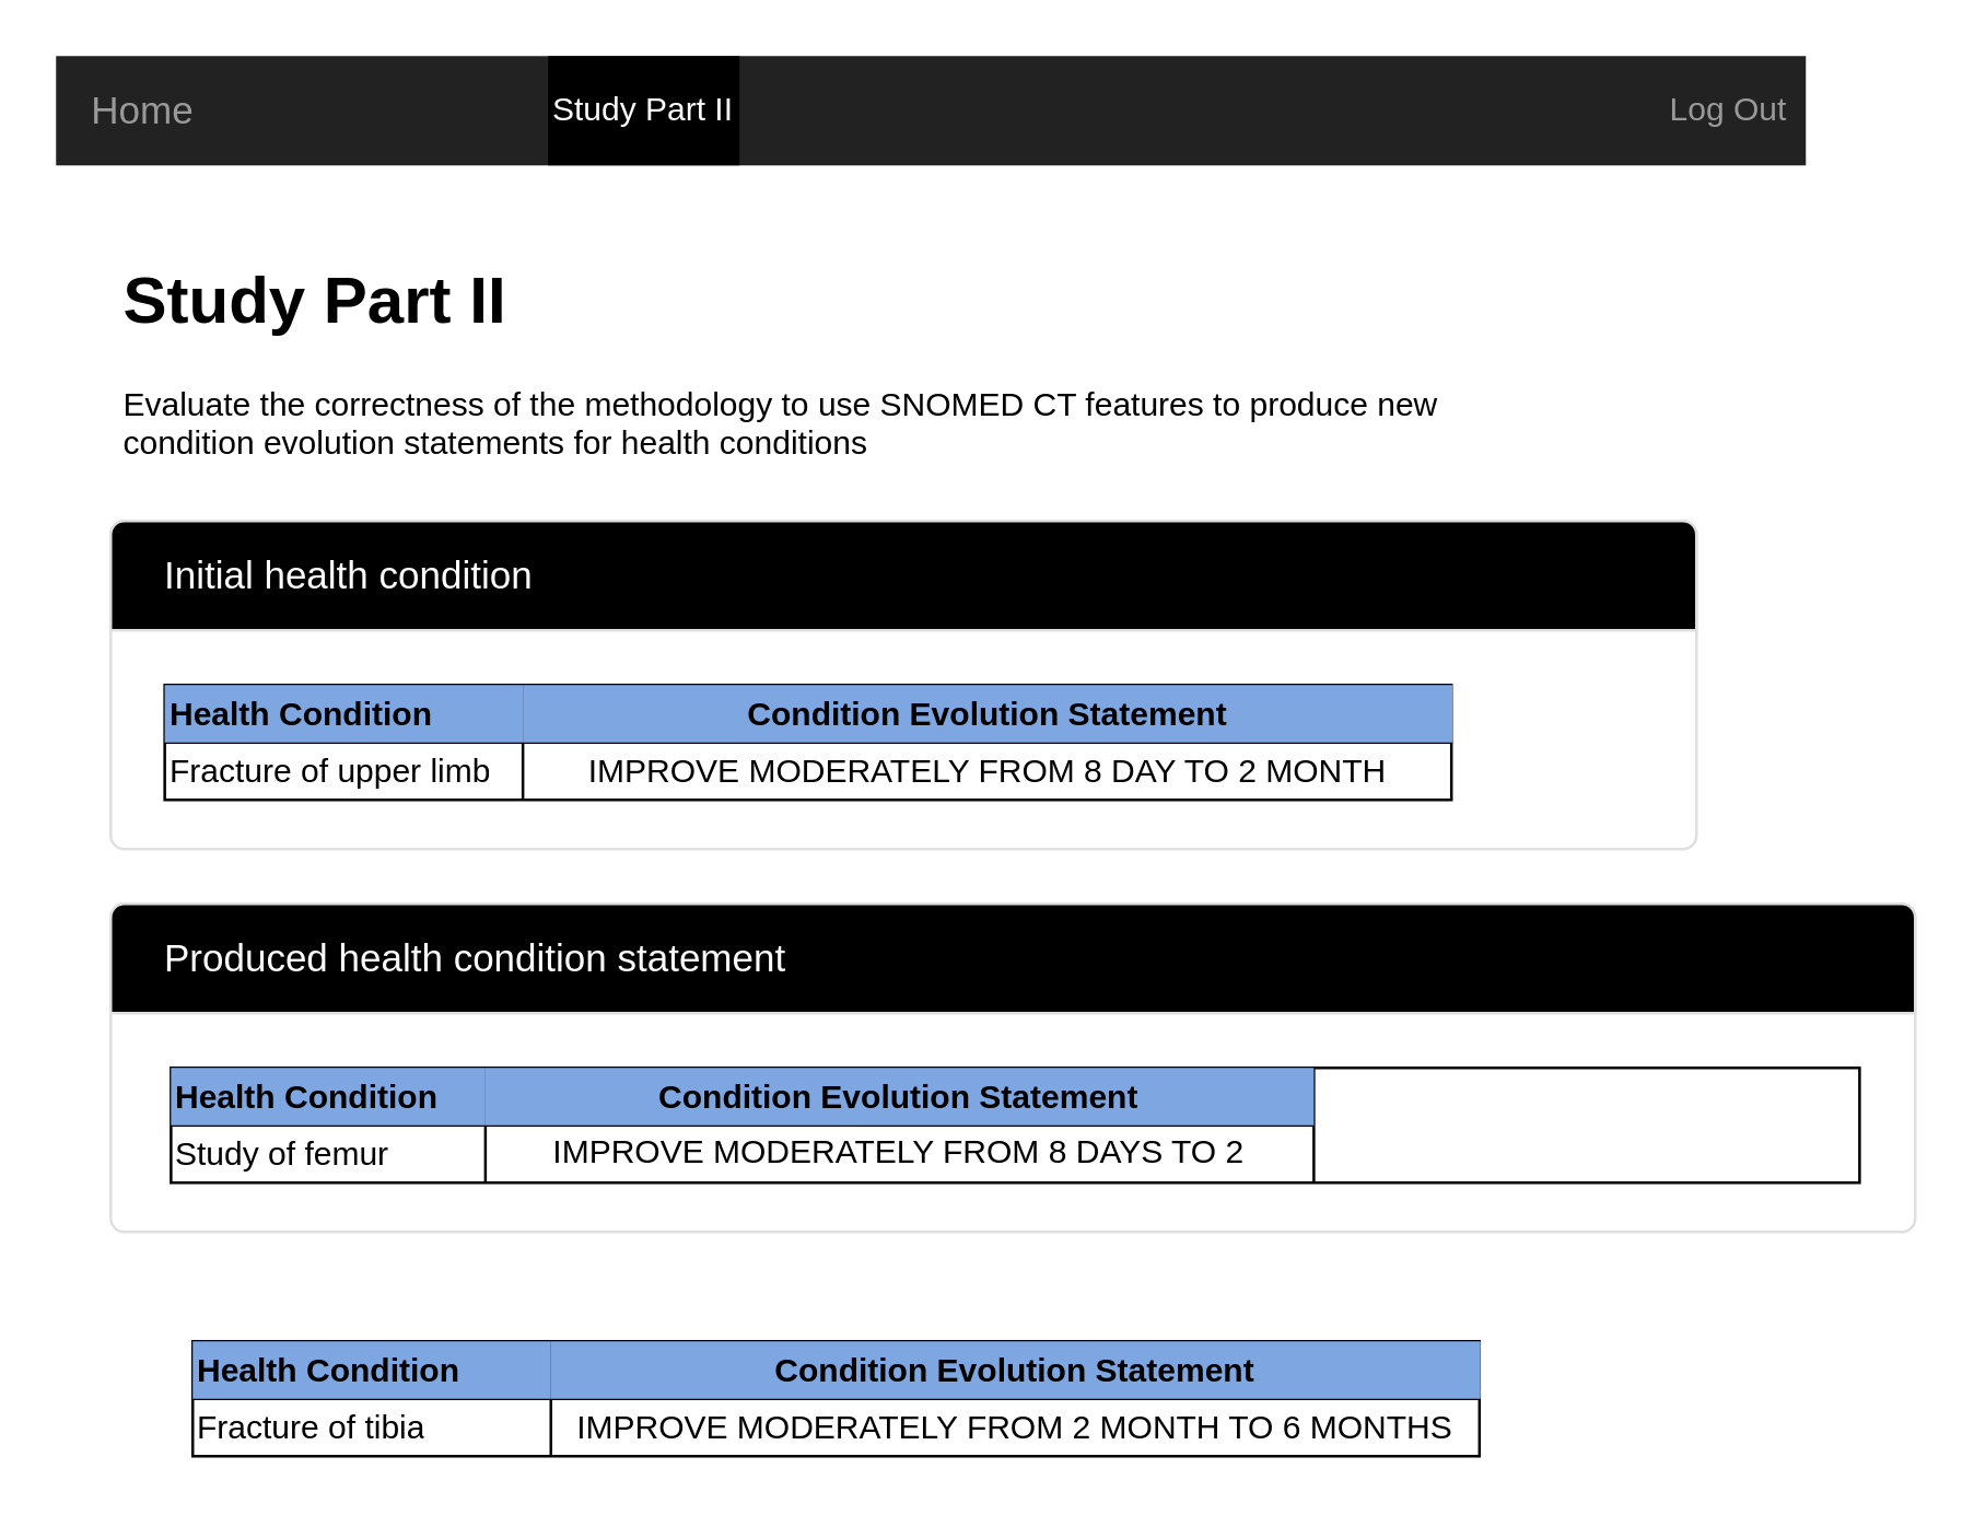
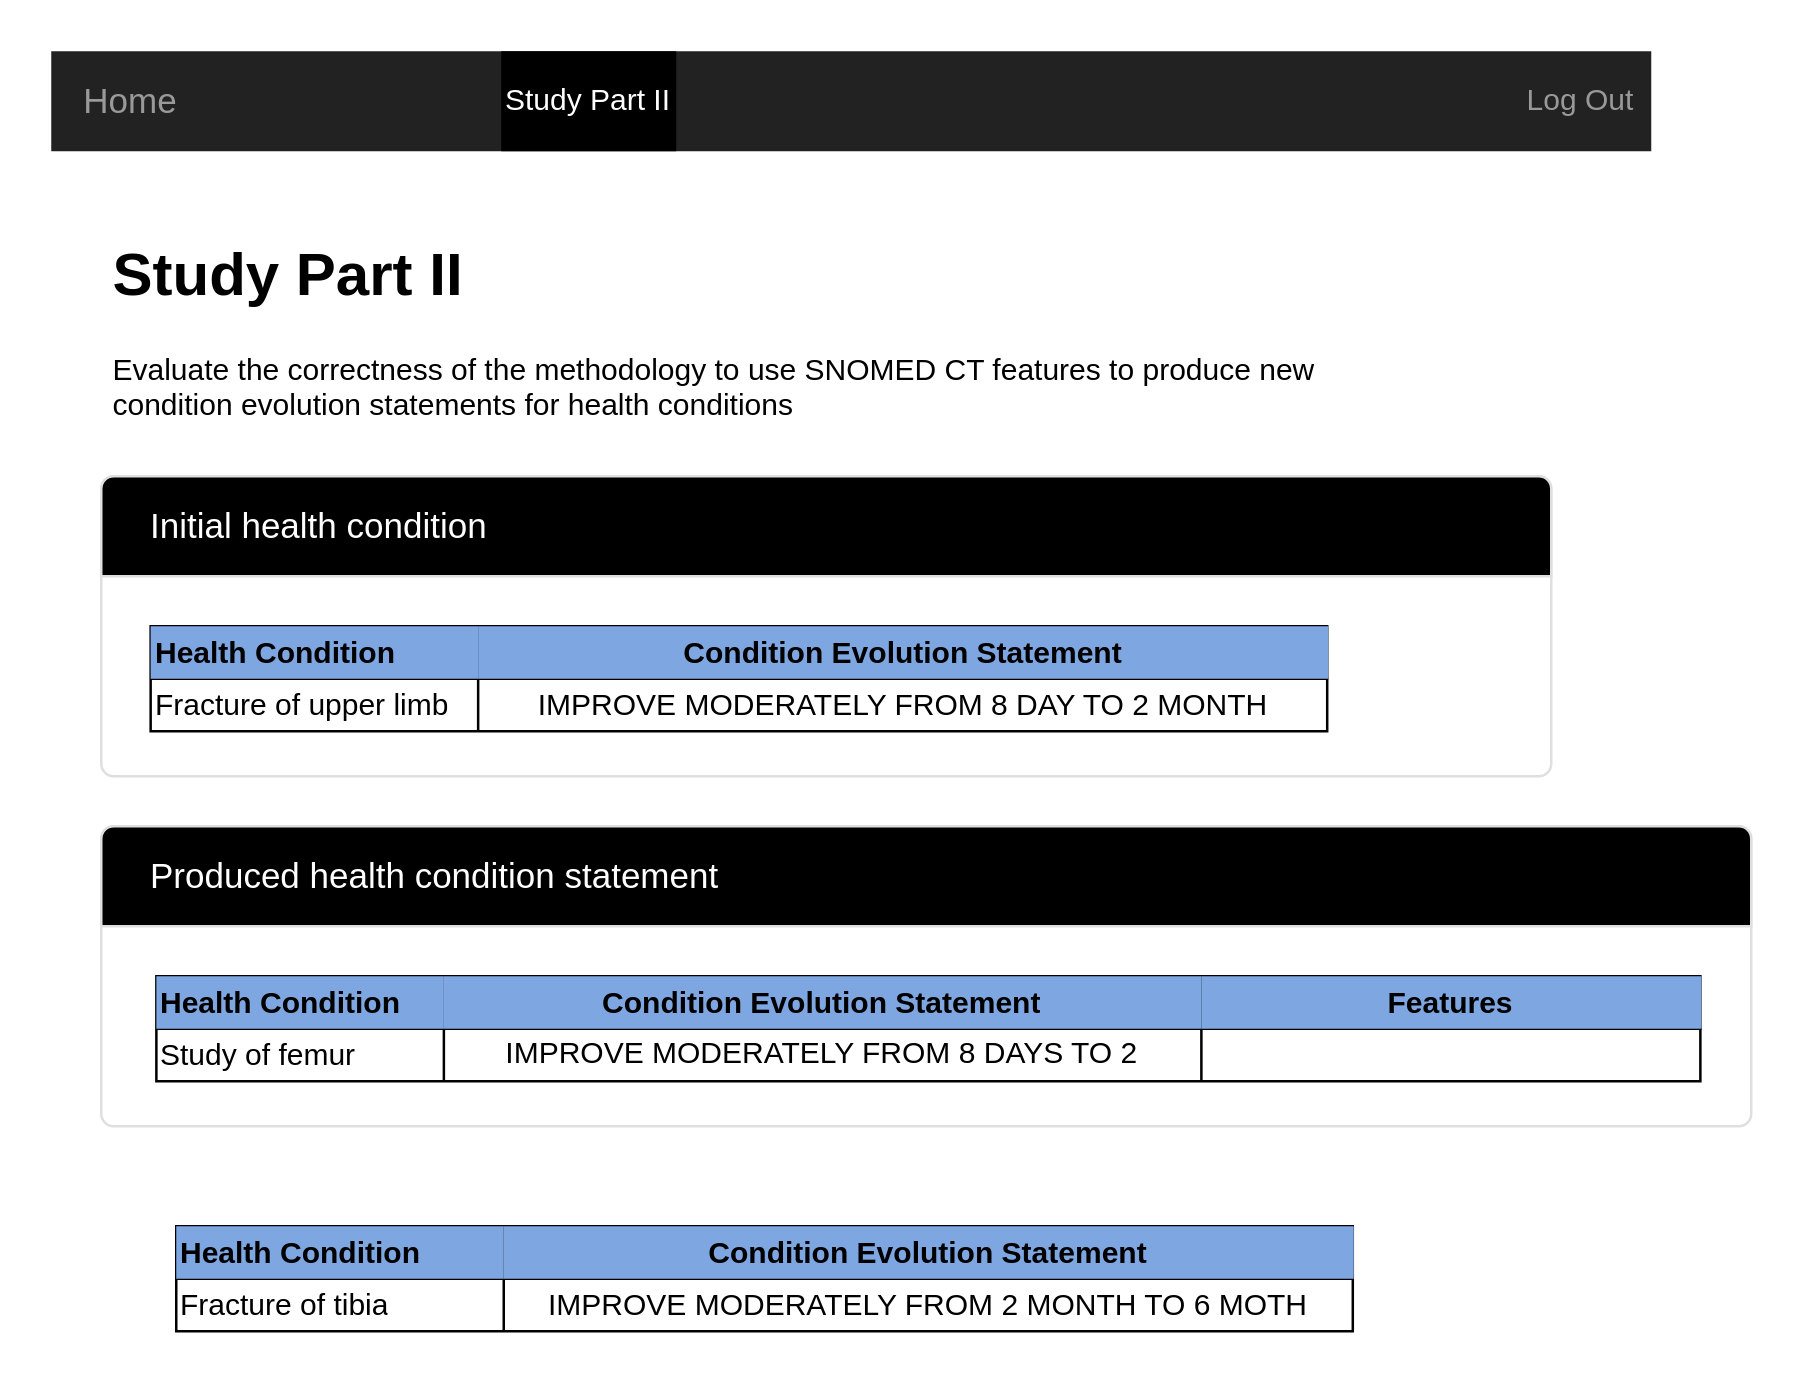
+ <mxCell id="29" value="Features" style="shape=partialRectangle;html=1;whiteSpace=wrap;connectable=0;fillColor=#7EA6E0;top=0;left=0;bottom=0;right=0;overflow=hidden;pointerEvents=1;fontColor=#000000;align=center;fontStyle=1" vertex="1" parent="26"><mxGeometry x="418" width="200" height="21" as="geometry"><mxRectangle width="200" height="21" as="alternateBounds" /></mxGeometry></mxCell>
- <mxCell id="32" value="IMPROVE MODERATELY FROM 8 DAYS TO 2 MONTHS" style="shape=partialRectangle;html=1;whiteSpace=wrap;connectable=0;fillColor=none;top=0;left=0;bottom=0;right=0;overflow=hidden;pointerEvents=1;fontColor=#000000;align=center;" vertex="1" parent="30"><mxGeometry x="115" width="303" height="21" as="geometry"><mxRectangle width="303" height="21" as="alternateBounds" /></mxGeometry></mxCell>
+ <mxCell id="32" value="IMPROVE MODERATELY FROM 8 DAYS TO 2 SNOMED" style="shape=partialRectangle;html=1;whiteSpace=wrap;connectable=0;fillColor=none;top=0;left=0;bottom=0;right=0;overflow=hidden;pointerEvents=1;fontColor=#000000;align=center;" vertex="1" parent="30"><mxGeometry x="115" width="303" height="21" as="geometry"><mxRectangle width="303" height="21" as="alternateBounds" /></mxGeometry></mxCell>
- <mxCell id="22" value="IMPROVE MODERATELY FROM 2 MONTH TO 6 MONTHS" style="shape=partialRectangle;html=1;whiteSpace=wrap;connectable=0;fillColor=none;top=0;left=0;bottom=0;right=0;overflow=hidden;pointerEvents=1;fontColor=#000000;align=center;" vertex="1" parent="20"><mxGeometry x="131" width="340" height="21" as="geometry"><mxRectangle width="340" height="21" as="alternateBounds" /></mxGeometry></mxCell>
+ <mxCell id="22" value="IMPROVE MODERATELY FROM 2 MONTH TO 6 MOTH" style="shape=partialRectangle;html=1;whiteSpace=wrap;connectable=0;fillColor=none;top=0;left=0;bottom=0;right=0;overflow=hidden;pointerEvents=1;fontColor=#000000;align=center;" vertex="1" parent="20"><mxGeometry x="131" width="340" height="21" as="geometry"><mxRectangle width="340" height="21" as="alternateBounds" /></mxGeometry></mxCell>
